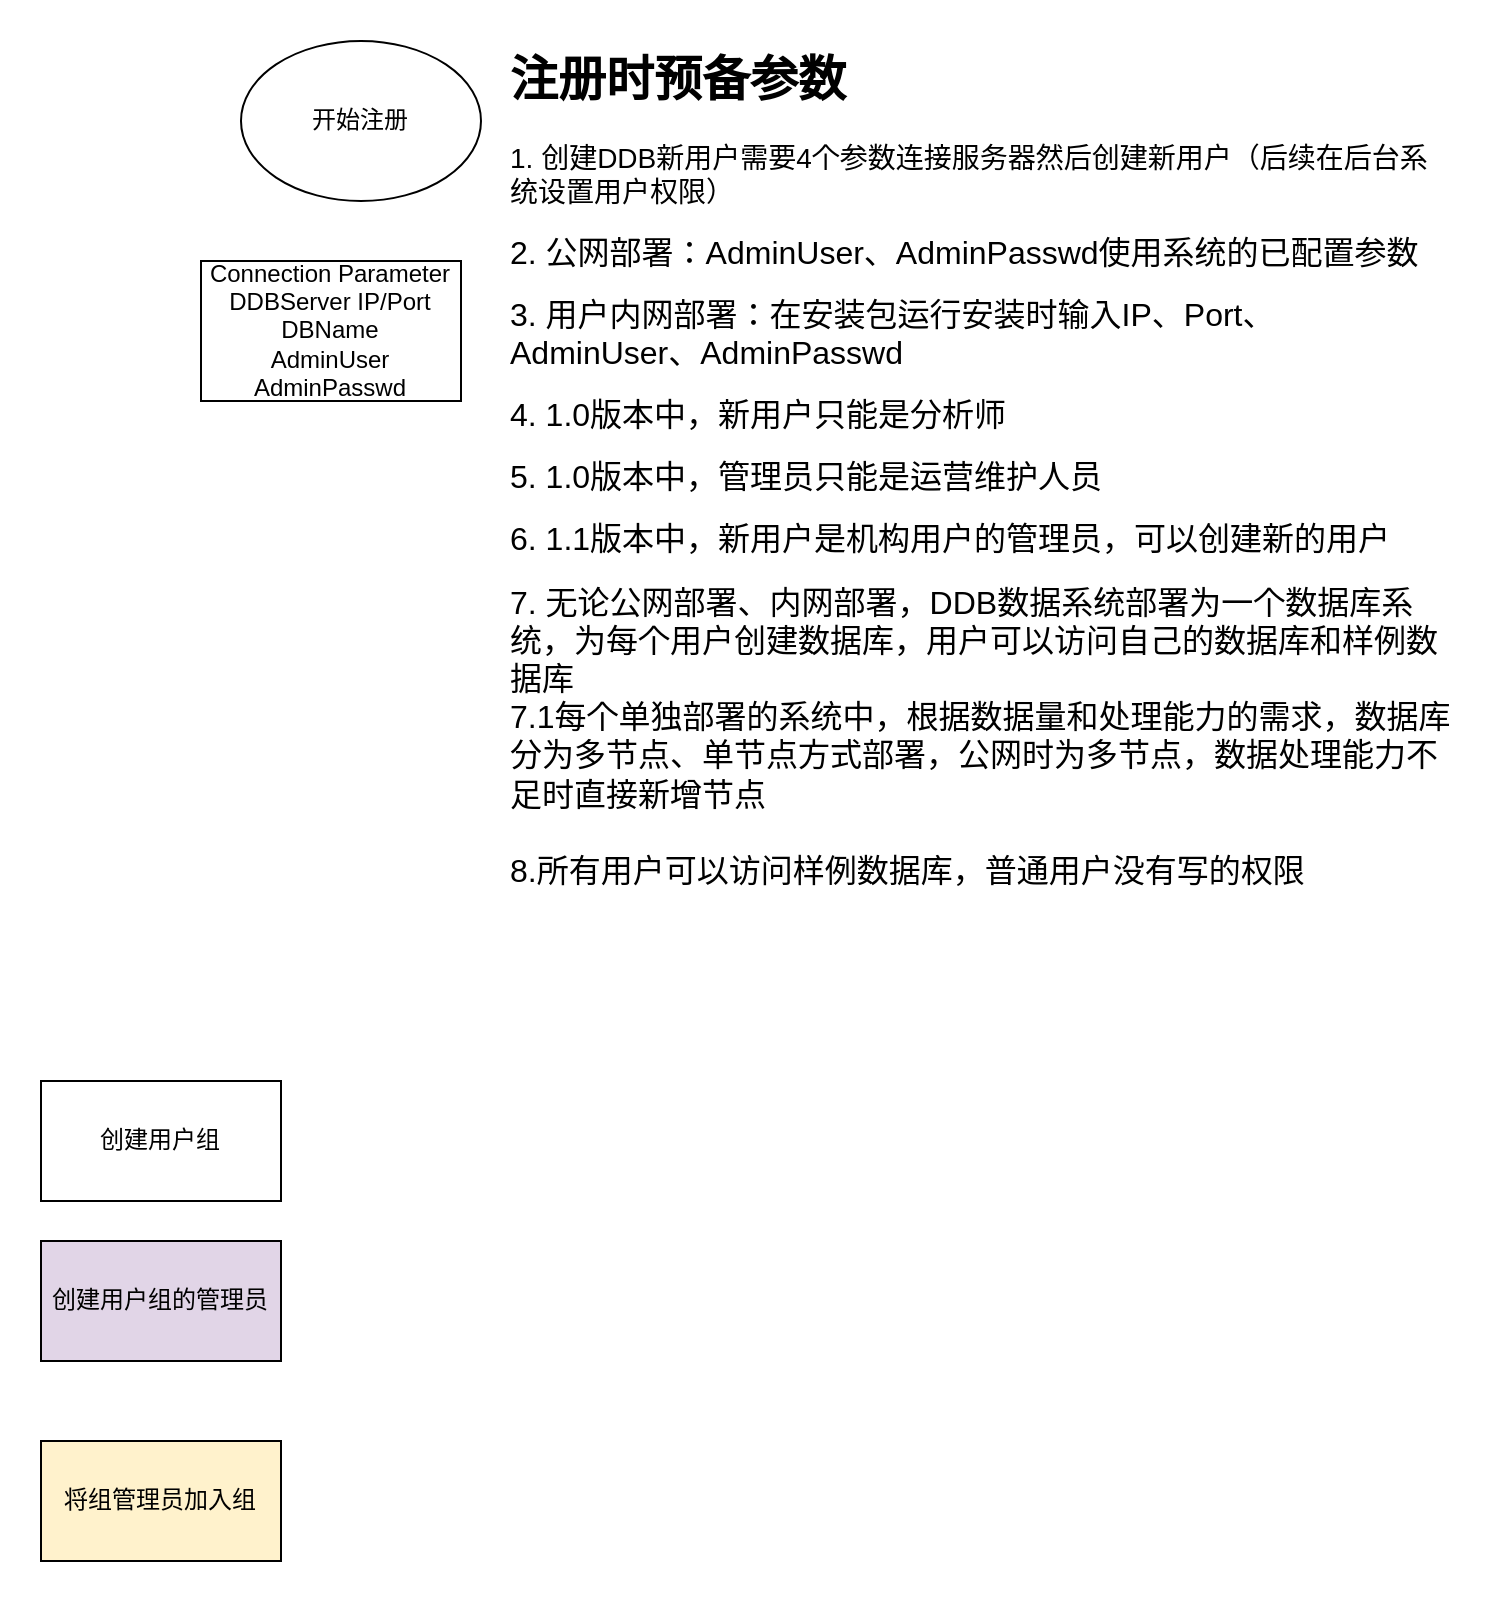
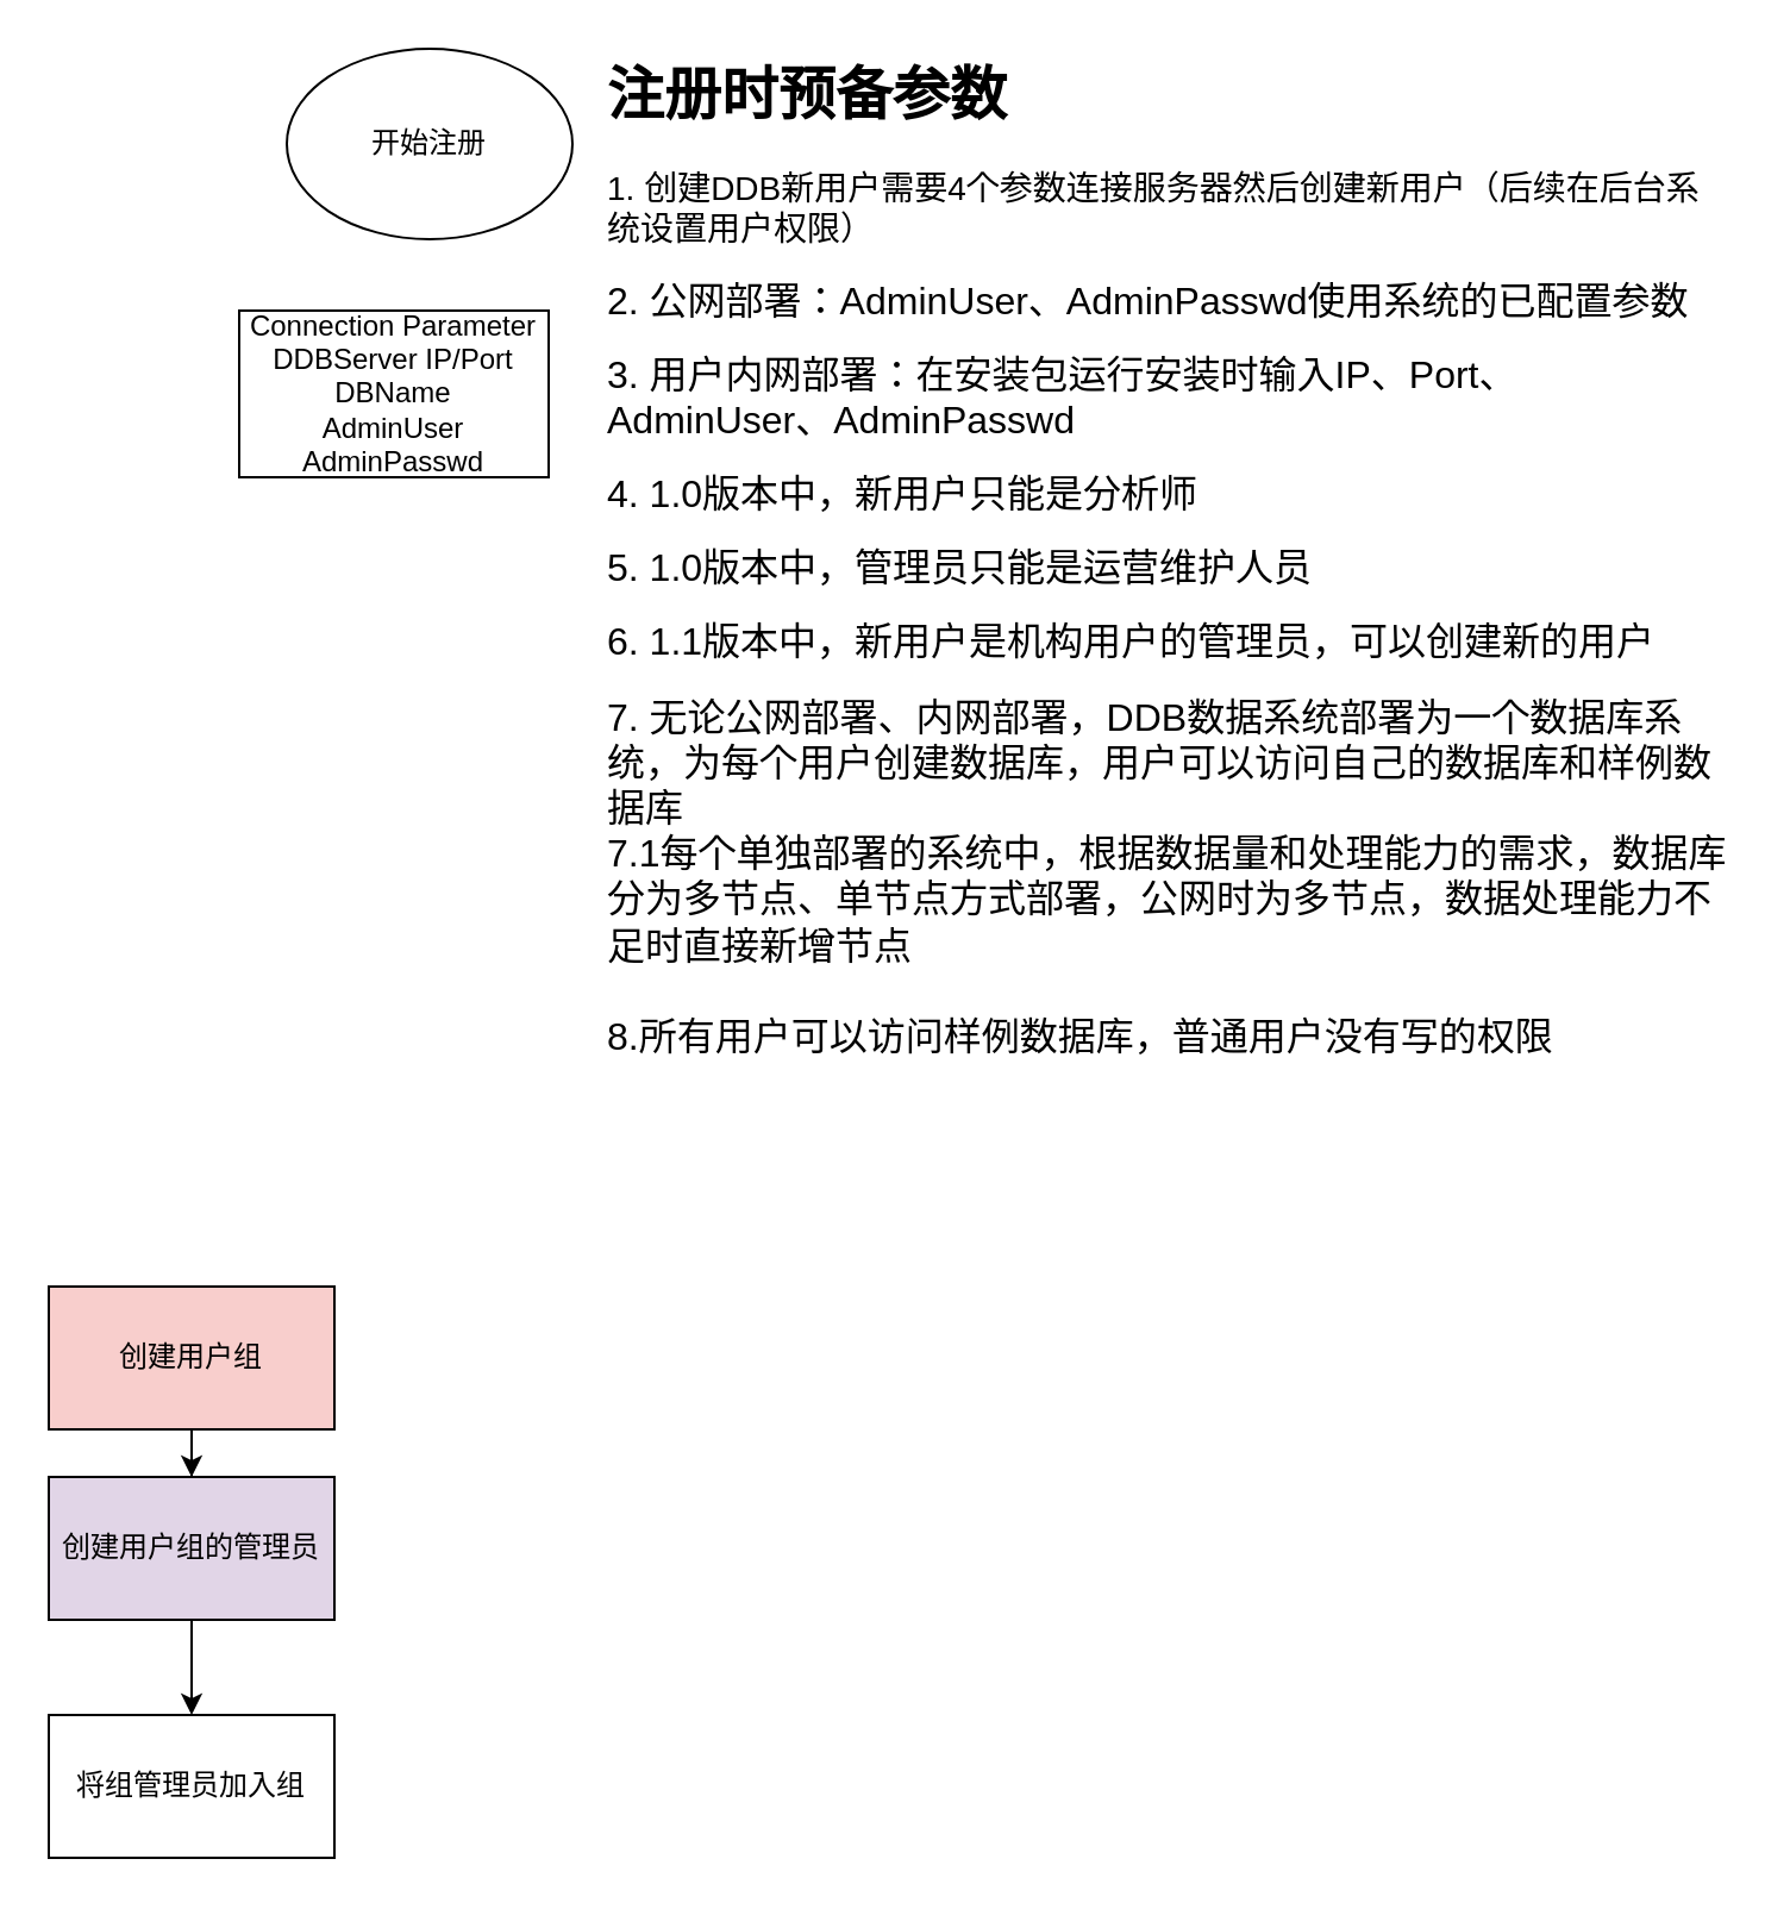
- <mxCell id="6" value="创建用户组" style="rounded=0;whiteSpace=wrap;html=1;" vertex="1" parent="1"><mxGeometry x="20" y="540" width="120" height="60" as="geometry" /></mxCell>
+ <mxCell id="6" value="创建用户组" style="rounded=0;whiteSpace=wrap;html=1;fillColor=#f8cecc;" vertex="1" parent="1"><mxGeometry x="20" y="540" width="120" height="60" as="geometry" /></mxCell>
+ <mxCell id="5" value="" style="edgeStyle=orthogonalEdgeStyle;rounded=0;orthogonalLoop=1;jettySize=auto;html=1;" edge="1" parent="1" source="6" target="8"><mxGeometry relative="1" as="geometry" /></mxCell>
+ <mxCell id="7" value="" style="edgeStyle=orthogonalEdgeStyle;rounded=0;orthogonalLoop=1;jettySize=auto;html=1;" edge="1" parent="1" source="8" target="9"><mxGeometry relative="1" as="geometry" /></mxCell>
- <mxCell id="9" value="将组管理员加入组" style="rounded=0;whiteSpace=wrap;html=1;fillColor=#fff2cc;" vertex="1" parent="1"><mxGeometry x="20" y="720" width="120" height="60" as="geometry" /></mxCell>
+ <mxCell id="9" value="将组管理员加入组" style="rounded=0;whiteSpace=wrap;html=1;" vertex="1" parent="1"><mxGeometry x="20" y="720" width="120" height="60" as="geometry" /></mxCell>
